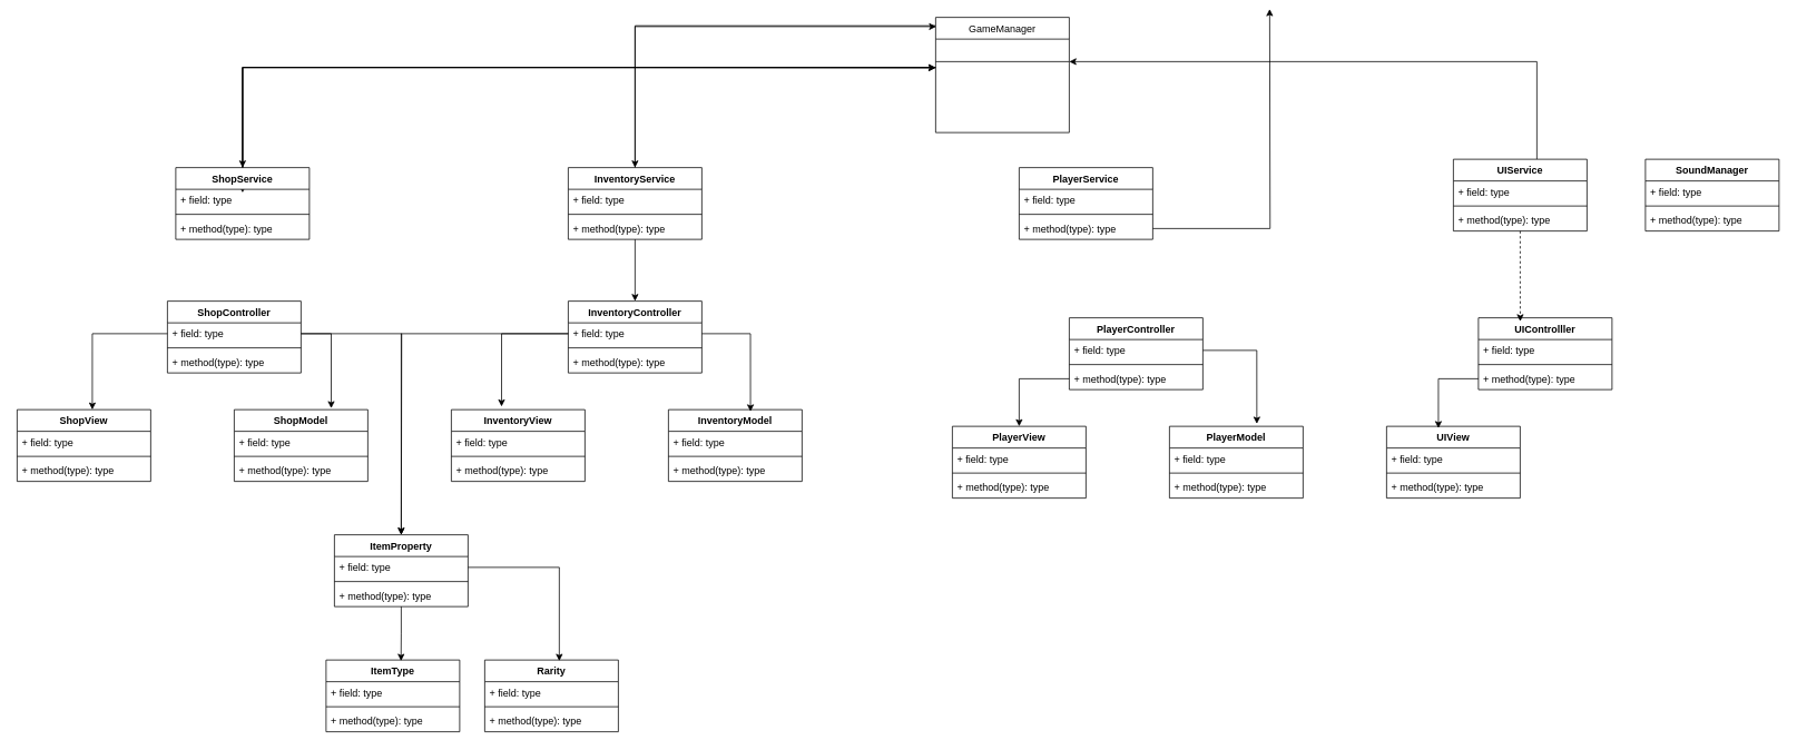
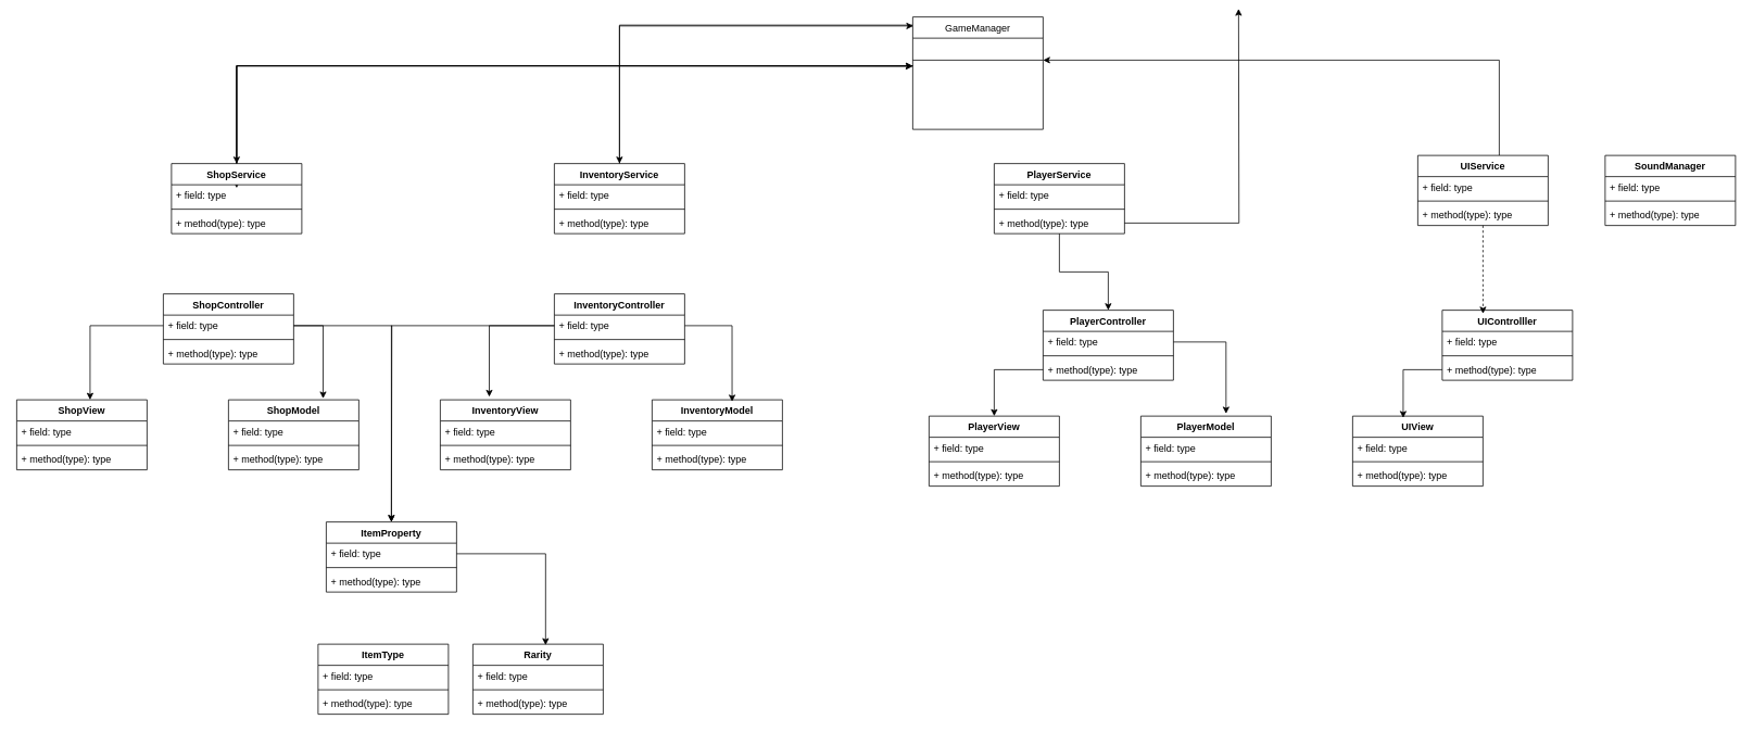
- <mxCell id="13" style="edgeStyle=orthogonalEdgeStyle;rounded=0;orthogonalLoop=1;jettySize=auto;html=1;entryX=0.5;entryY=0;entryDx=0;entryDy=0;" edge="1" parent="1" source="14" target="43"><mxGeometry relative="1" as="geometry" /></mxCell>
+ <mxCell id="7" style="edgeStyle=orthogonalEdgeStyle;rounded=0;orthogonalLoop=1;jettySize=auto;html=1;entryX=0.5;entryY=0;entryDx=0;entryDy=0;" edge="1" parent="1" source="8" target="29"><mxGeometry relative="1" as="geometry" /></mxCell>
- <mxCell id="92" style="edgeStyle=orthogonalEdgeStyle;rounded=0;orthogonalLoop=1;jettySize=auto;html=1;entryX=0.561;entryY=0.013;entryDx=0;entryDy=0;entryPerimeter=0;" edge="1" parent="1" source="83" target="88"><mxGeometry relative="1" as="geometry" /></mxCell>
